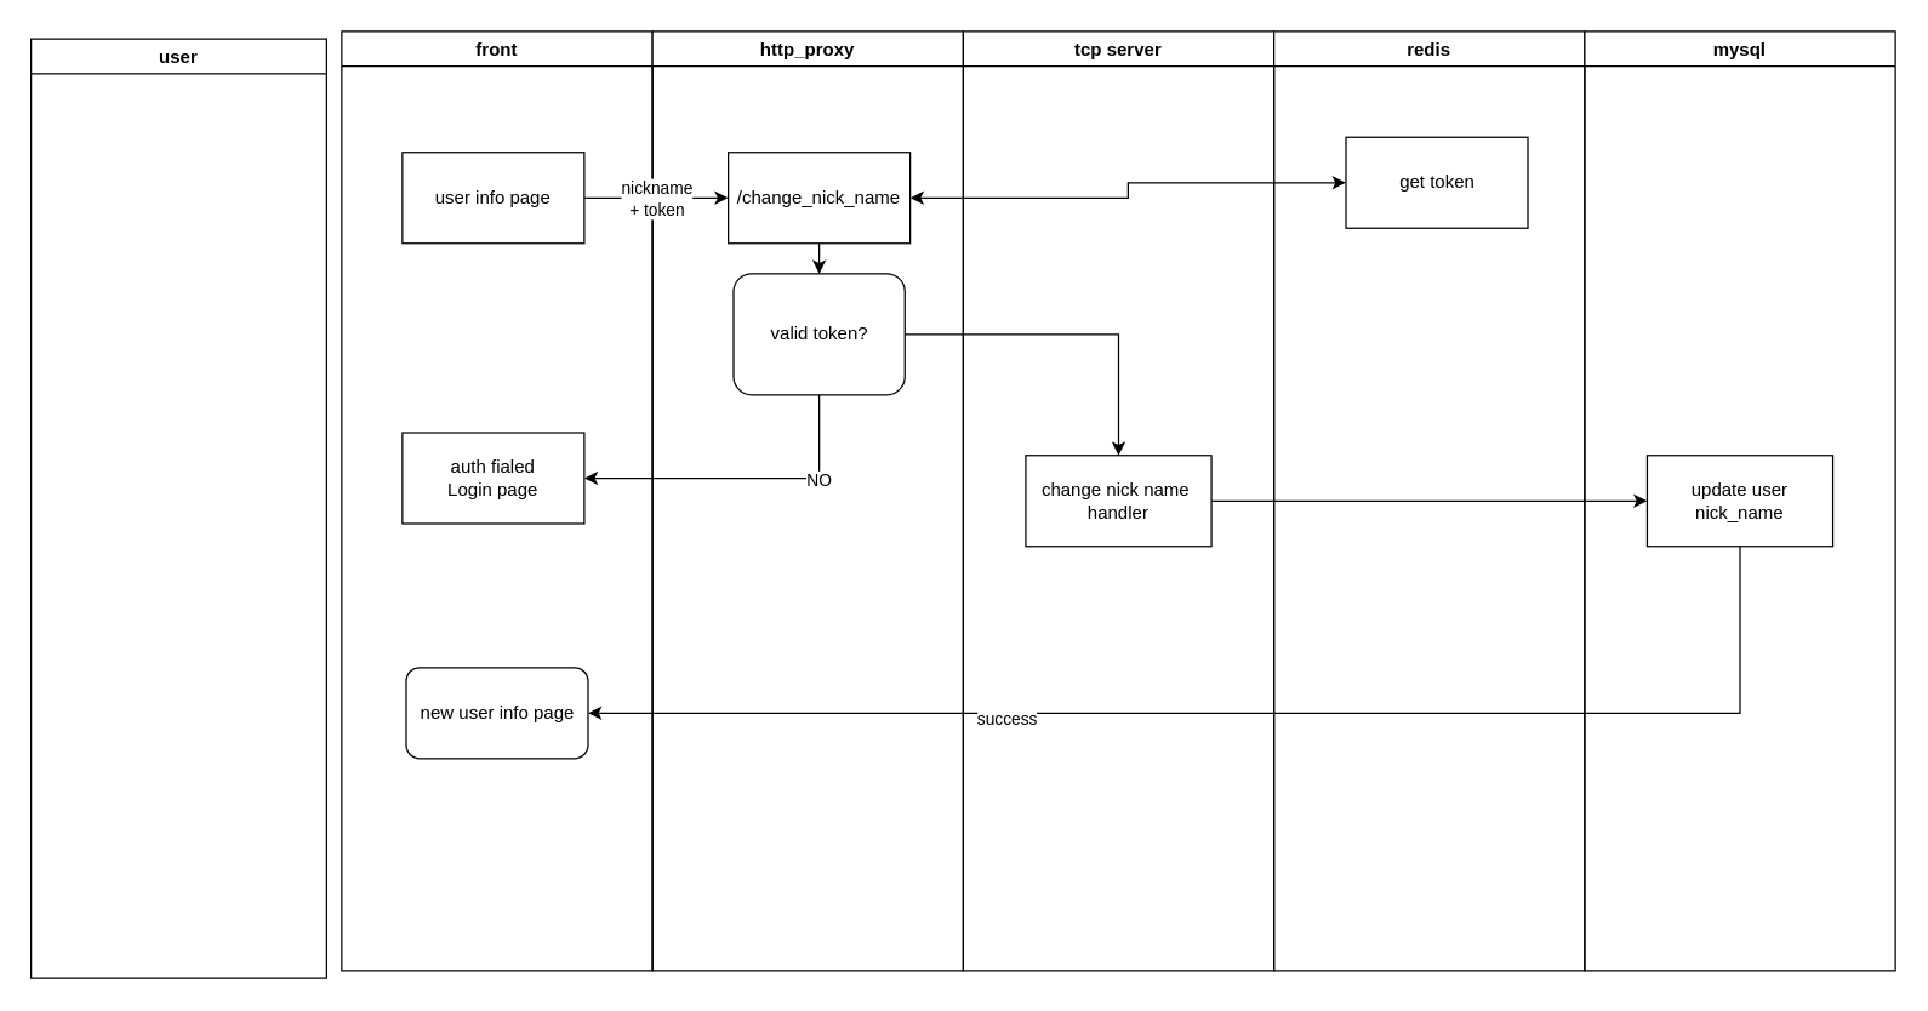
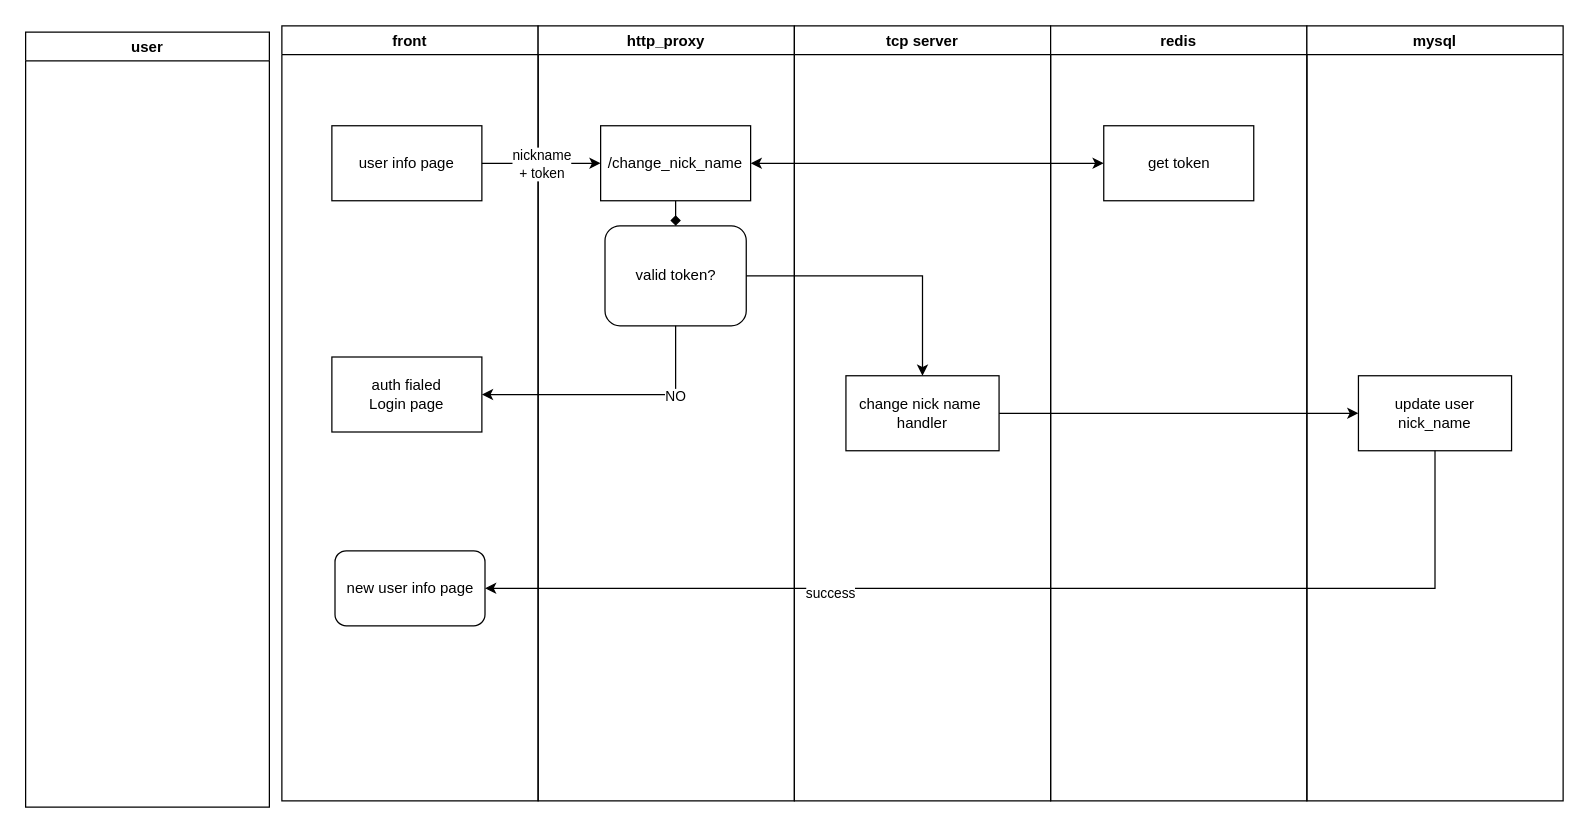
- <mxCell id="14" value="get token" style="rounded=0;whiteSpace=wrap;html=1;" parent="13" vertex="1"><mxGeometry x="47.5" y="70" width="120" height="60" as="geometry" /></mxCell>
+ <mxCell id="14" value="get token" style="rounded=0;whiteSpace=wrap;html=1;" parent="13" vertex="1"><mxGeometry x="42.5" y="80" width="120" height="60" as="geometry" /></mxCell>
- <mxCell id="8" style="edgeStyle=orthogonalEdgeStyle;rounded=0;orthogonalLoop=1;jettySize=auto;html=1;exitX=0.5;exitY=1;exitDx=0;exitDy=0;" edge="1" parent="7" source="9" target="10"><mxGeometry relative="1" as="geometry" /></mxCell>
+ <mxCell id="8" style="edgeStyle=orthogonalEdgeStyle;rounded=0;orthogonalLoop=1;jettySize=auto;html=1;exitX=0.5;exitY=1;exitDx=0;exitDy=0;endArrow=diamond;" edge="1" parent="7" source="9" target="10"><mxGeometry relative="1" as="geometry" /></mxCell>
